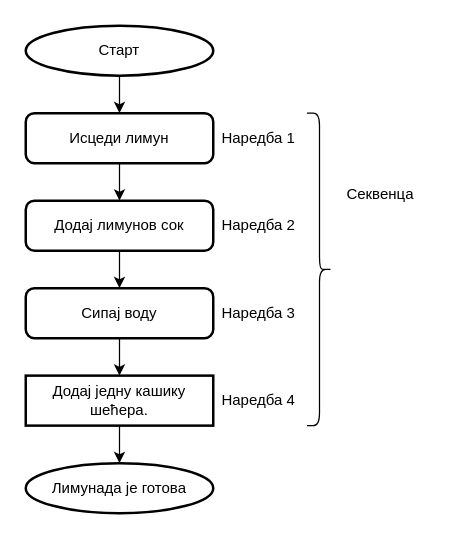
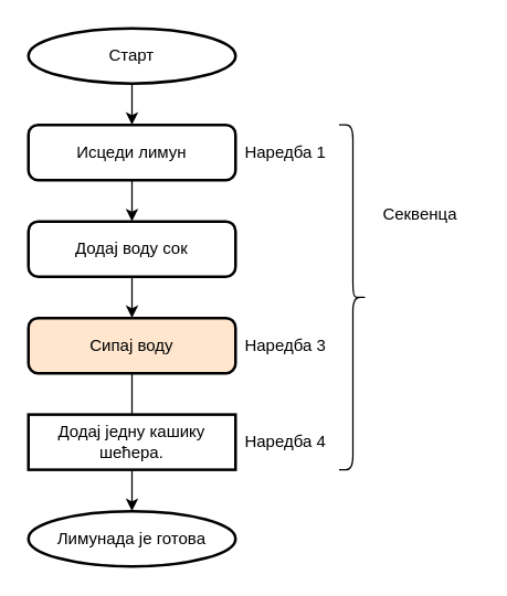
- <mxCell id="7" value="Додај лимунов сок" style="rounded=1;whiteSpace=wrap;html=1;absoluteArcSize=1;arcSize=14;strokeWidth=2;" parent="1" vertex="1"><mxGeometry x="20" y="160" width="150" height="40" as="geometry" /></mxCell>
+ <mxCell id="7" value="Додај воду сок" style="rounded=1;whiteSpace=wrap;html=1;absoluteArcSize=1;arcSize=14;strokeWidth=2;" parent="1" vertex="1"><mxGeometry x="20" y="160" width="150" height="40" as="geometry" /></mxCell>
- <mxCell id="14" value="Наредба 2" style="text;html=1;align=left;verticalAlign=middle;resizable=0;points=[];autosize=1;" parent="1" vertex="1"><mxGeometry x="175" y="170" width="70" height="20" as="geometry" /></mxCell>
- <mxCell id="9" value="Сипај воду" style="rounded=1;whiteSpace=wrap;html=1;absoluteArcSize=1;arcSize=14;strokeWidth=2;" parent="1" vertex="1"><mxGeometry x="20" y="230" width="150" height="40" as="geometry" /></mxCell>
+ <mxCell id="9" value="Сипај воду" style="rounded=1;whiteSpace=wrap;html=1;absoluteArcSize=1;arcSize=14;strokeWidth=2;fillColor=#ffe6cc;" parent="1" vertex="1"><mxGeometry x="20" y="230" width="150" height="40" as="geometry" /></mxCell>
- <mxCell id="8" style="edgeStyle=orthogonalEdgeStyle;rounded=0;orthogonalLoop=1;jettySize=auto;html=1;exitX=0.5;exitY=1;exitDx=0;exitDy=0;entryX=0.5;entryY=0;entryDx=0;entryDy=0;" parent="1" source="9" target="17" edge="1"><mxGeometry relative="1" as="geometry" /></mxCell>
+ <mxCell id="8" style="edgeStyle=orthogonalEdgeStyle;rounded=0;orthogonalLoop=1;jettySize=auto;html=1;exitX=0.5;exitY=1;exitDx=0;exitDy=0;entryX=0.5;entryY=0;entryDx=0;entryDy=0;endArrow=none;" parent="1" source="9" target="17" edge="1"><mxGeometry relative="1" as="geometry" /></mxCell>
